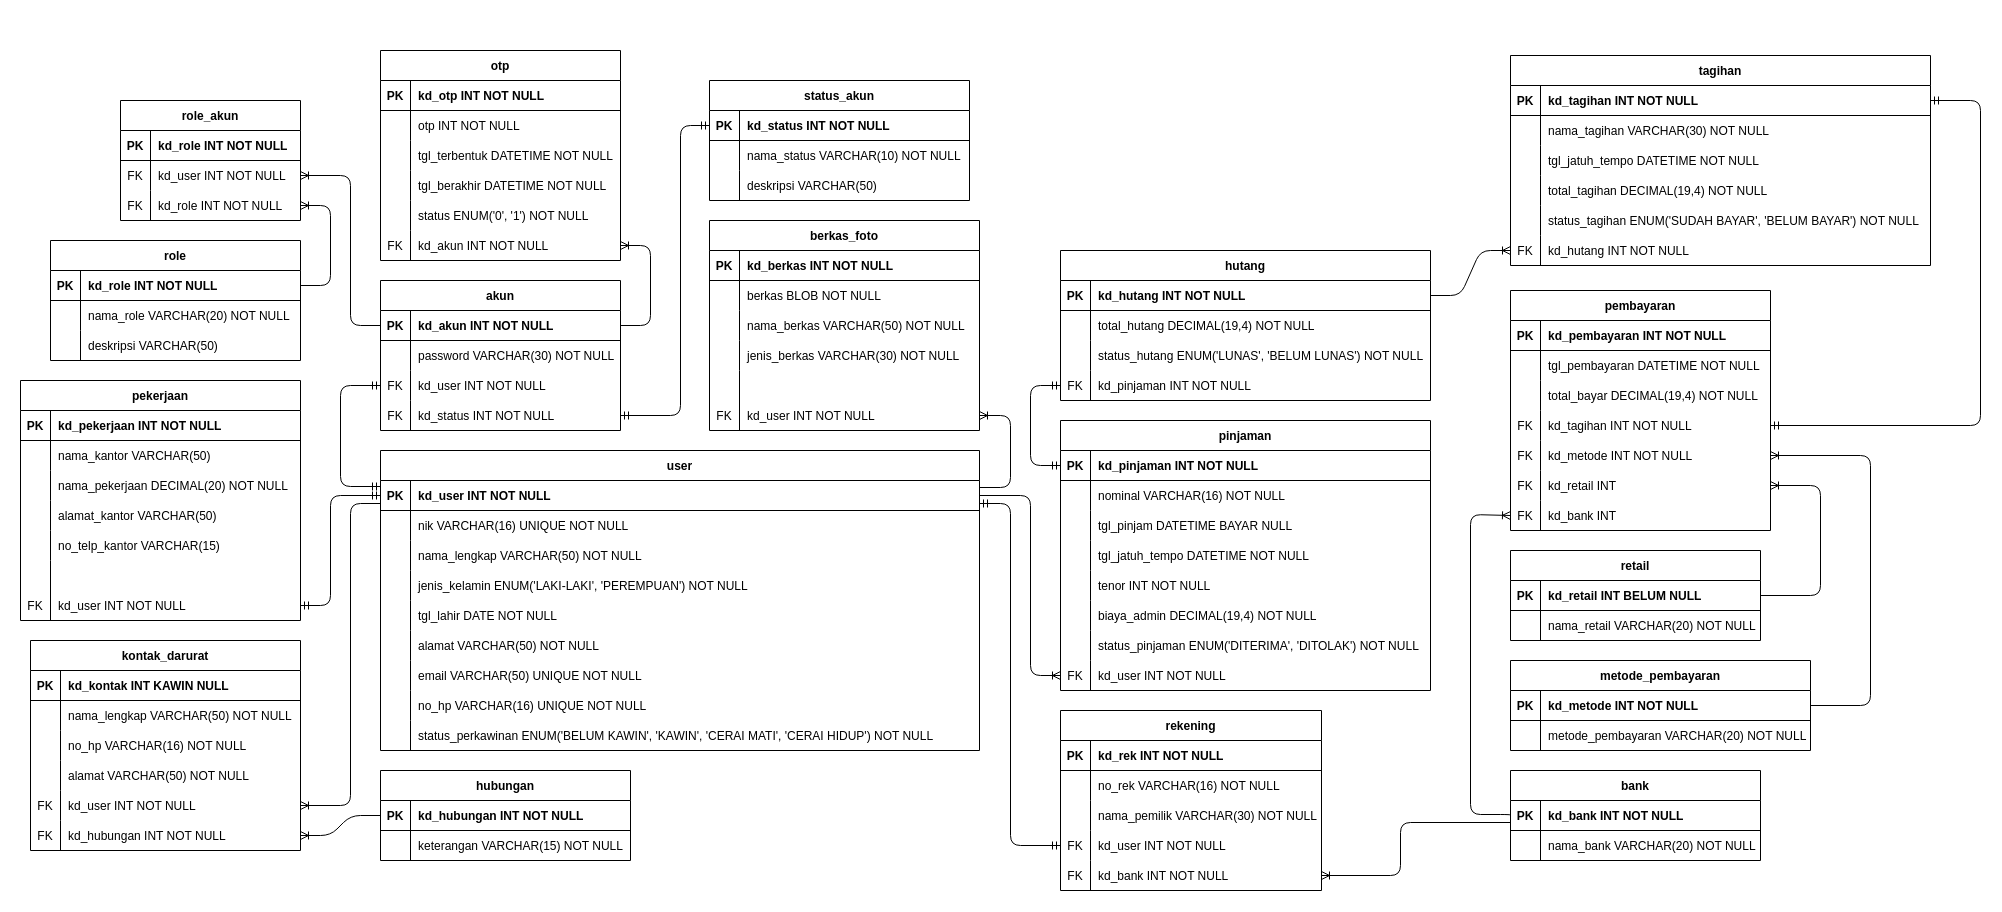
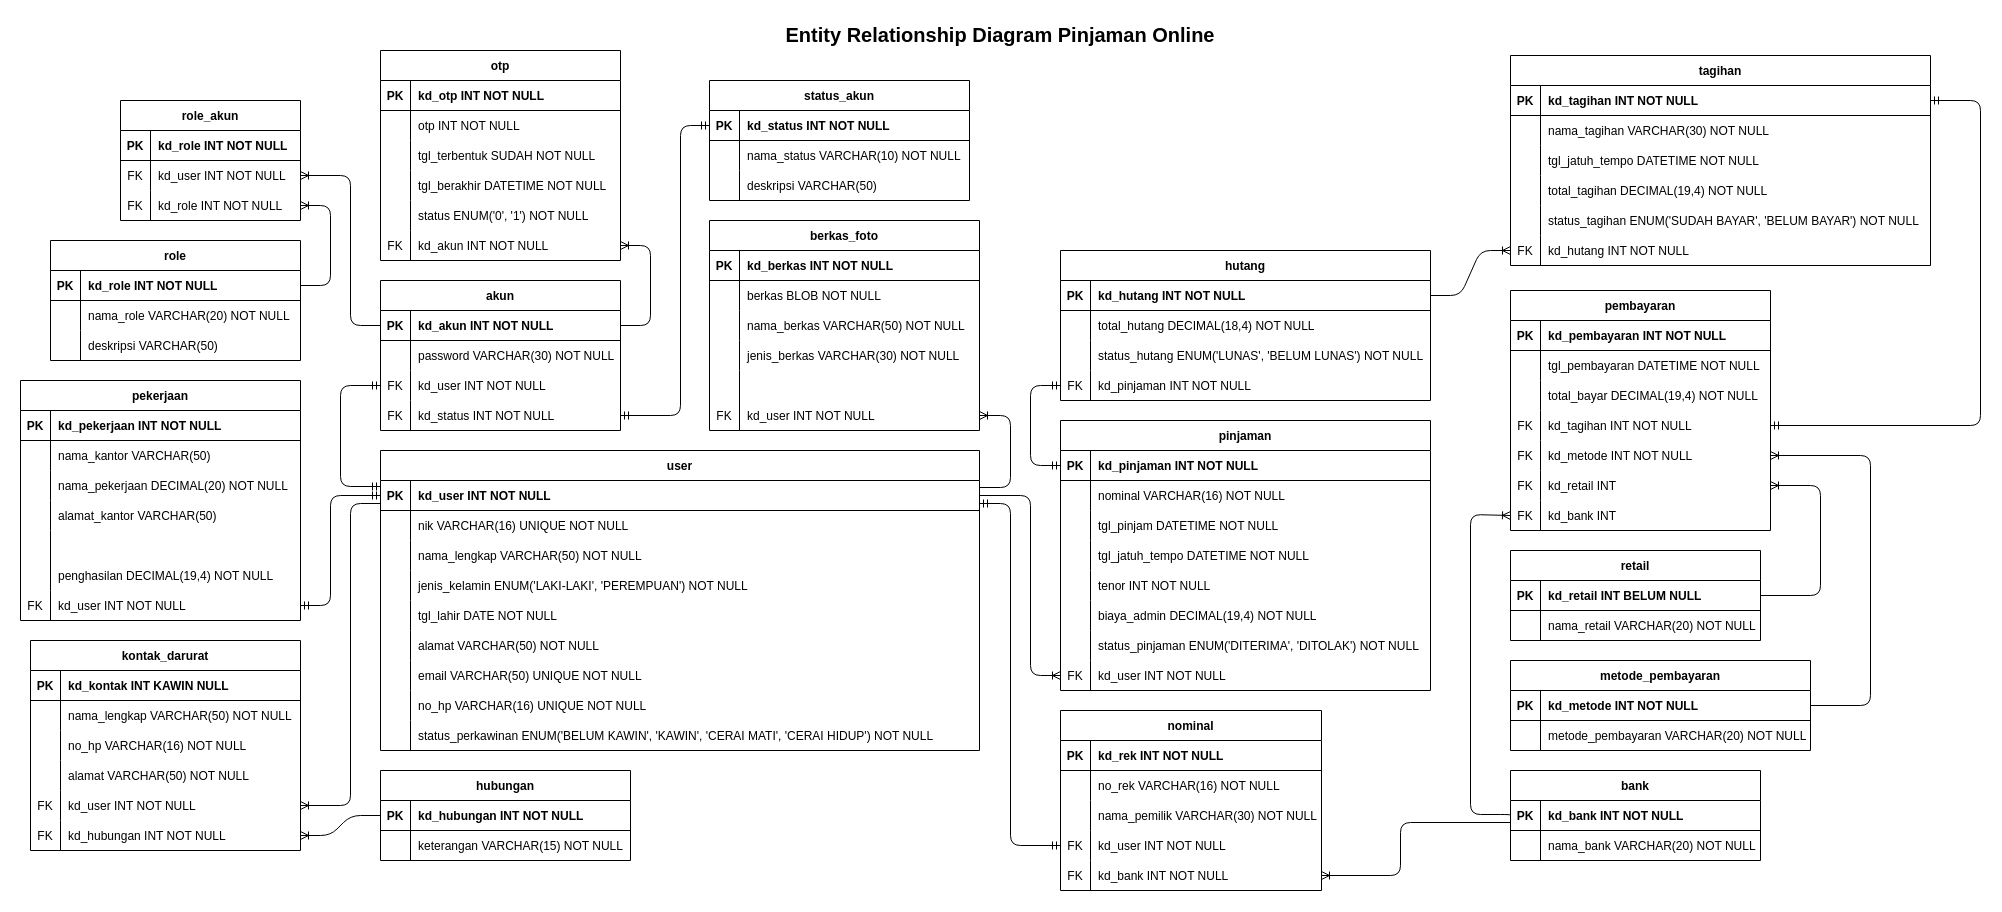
+ <mxCell id="292" value="&lt;h1 style=&quot;font-size: 20px;&quot;&gt;&lt;font style=&quot;font-size: 20px;&quot;&gt;Entity Relationship Diagram&amp;nbsp;&lt;/font&gt;Pinjaman Online&lt;/h1&gt;" style="text;html=1;strokeColor=none;fillColor=none;spacing=5;spacingTop=-20;whiteSpace=wrap;overflow=hidden;rounded=0;align=center;" parent="1" vertex="1"><mxGeometry x="772" y="20" width="456" height="30" as="geometry" /></mxCell>
- <mxCell id="280" value="tgl_terbentuk DATETIME NOT NULL" style="shape=partialRectangle;connectable=0;fillColor=none;top=0;left=0;bottom=0;right=0;align=left;spacingLeft=6;overflow=hidden;" parent="278" vertex="1"><mxGeometry x="30" width="210" height="30" as="geometry"><mxRectangle width="210" height="30" as="alternateBounds" /></mxGeometry></mxCell>
+ <mxCell id="280" value="tgl_terbentuk SUDAH NOT NULL" style="shape=partialRectangle;connectable=0;fillColor=none;top=0;left=0;bottom=0;right=0;align=left;spacingLeft=6;overflow=hidden;" parent="278" vertex="1"><mxGeometry x="30" width="210" height="30" as="geometry"><mxRectangle width="210" height="30" as="alternateBounds" /></mxGeometry></mxCell>
- <mxCell id="145" value="total_hutang DECIMAL(19,4) NOT NULL" style="shape=partialRectangle;connectable=0;fillColor=none;top=0;left=0;bottom=0;right=0;align=left;spacingLeft=6;overflow=hidden;" parent="143" vertex="1"><mxGeometry x="30" width="340" height="30" as="geometry"><mxRectangle width="340" height="30" as="alternateBounds" /></mxGeometry></mxCell>
+ <mxCell id="145" value="total_hutang DECIMAL(18,4) NOT NULL" style="shape=partialRectangle;connectable=0;fillColor=none;top=0;left=0;bottom=0;right=0;align=left;spacingLeft=6;overflow=hidden;" parent="143" vertex="1"><mxGeometry x="30" width="340" height="30" as="geometry"><mxRectangle width="340" height="30" as="alternateBounds" /></mxGeometry></mxCell>
- <mxCell id="123" value="tgl_pinjam DATETIME BAYAR NULL" style="shape=partialRectangle;connectable=0;fillColor=none;top=0;left=0;bottom=0;right=0;align=left;spacingLeft=6;overflow=hidden;" parent="121" vertex="1"><mxGeometry x="30" width="340" height="30" as="geometry"><mxRectangle width="340" height="30" as="alternateBounds" /></mxGeometry></mxCell>
+ <mxCell id="123" value="tgl_pinjam DATETIME NOT NULL" style="shape=partialRectangle;connectable=0;fillColor=none;top=0;left=0;bottom=0;right=0;align=left;spacingLeft=6;overflow=hidden;" parent="121" vertex="1"><mxGeometry x="30" width="340" height="30" as="geometry"><mxRectangle width="340" height="30" as="alternateBounds" /></mxGeometry></mxCell>
- <mxCell id="17" value="no_telp_kantor VARCHAR(15)" style="shape=partialRectangle;connectable=0;fillColor=none;top=0;left=0;bottom=0;right=0;align=left;spacingLeft=6;overflow=hidden;" parent="15" vertex="1"><mxGeometry x="30" width="250" height="30" as="geometry"><mxRectangle width="250" height="30" as="alternateBounds" /></mxGeometry></mxCell>
+ <mxCell id="20" value="penghasilan DECIMAL(19,4) NOT NULL" style="shape=partialRectangle;connectable=0;fillColor=none;top=0;left=0;bottom=0;right=0;align=left;spacingLeft=6;overflow=hidden;" parent="18" vertex="1"><mxGeometry x="30" width="250" height="30" as="geometry"><mxRectangle width="250" height="30" as="alternateBounds" /></mxGeometry></mxCell>
- <mxCell id="98" value="rekening" style="shape=table;startSize=30;container=1;collapsible=1;childLayout=tableLayout;fixedRows=1;rowLines=0;fontStyle=1;align=center;resizeLast=1;" parent="1" vertex="1"><mxGeometry x="1060" y="710" width="261" height="180" as="geometry" /></mxCell>
+ <mxCell id="98" value="nominal" style="shape=table;startSize=30;container=1;collapsible=1;childLayout=tableLayout;fixedRows=1;rowLines=0;fontStyle=1;align=center;resizeLast=1;" parent="1" vertex="1"><mxGeometry x="1060" y="710" width="261" height="180" as="geometry" /></mxCell>
